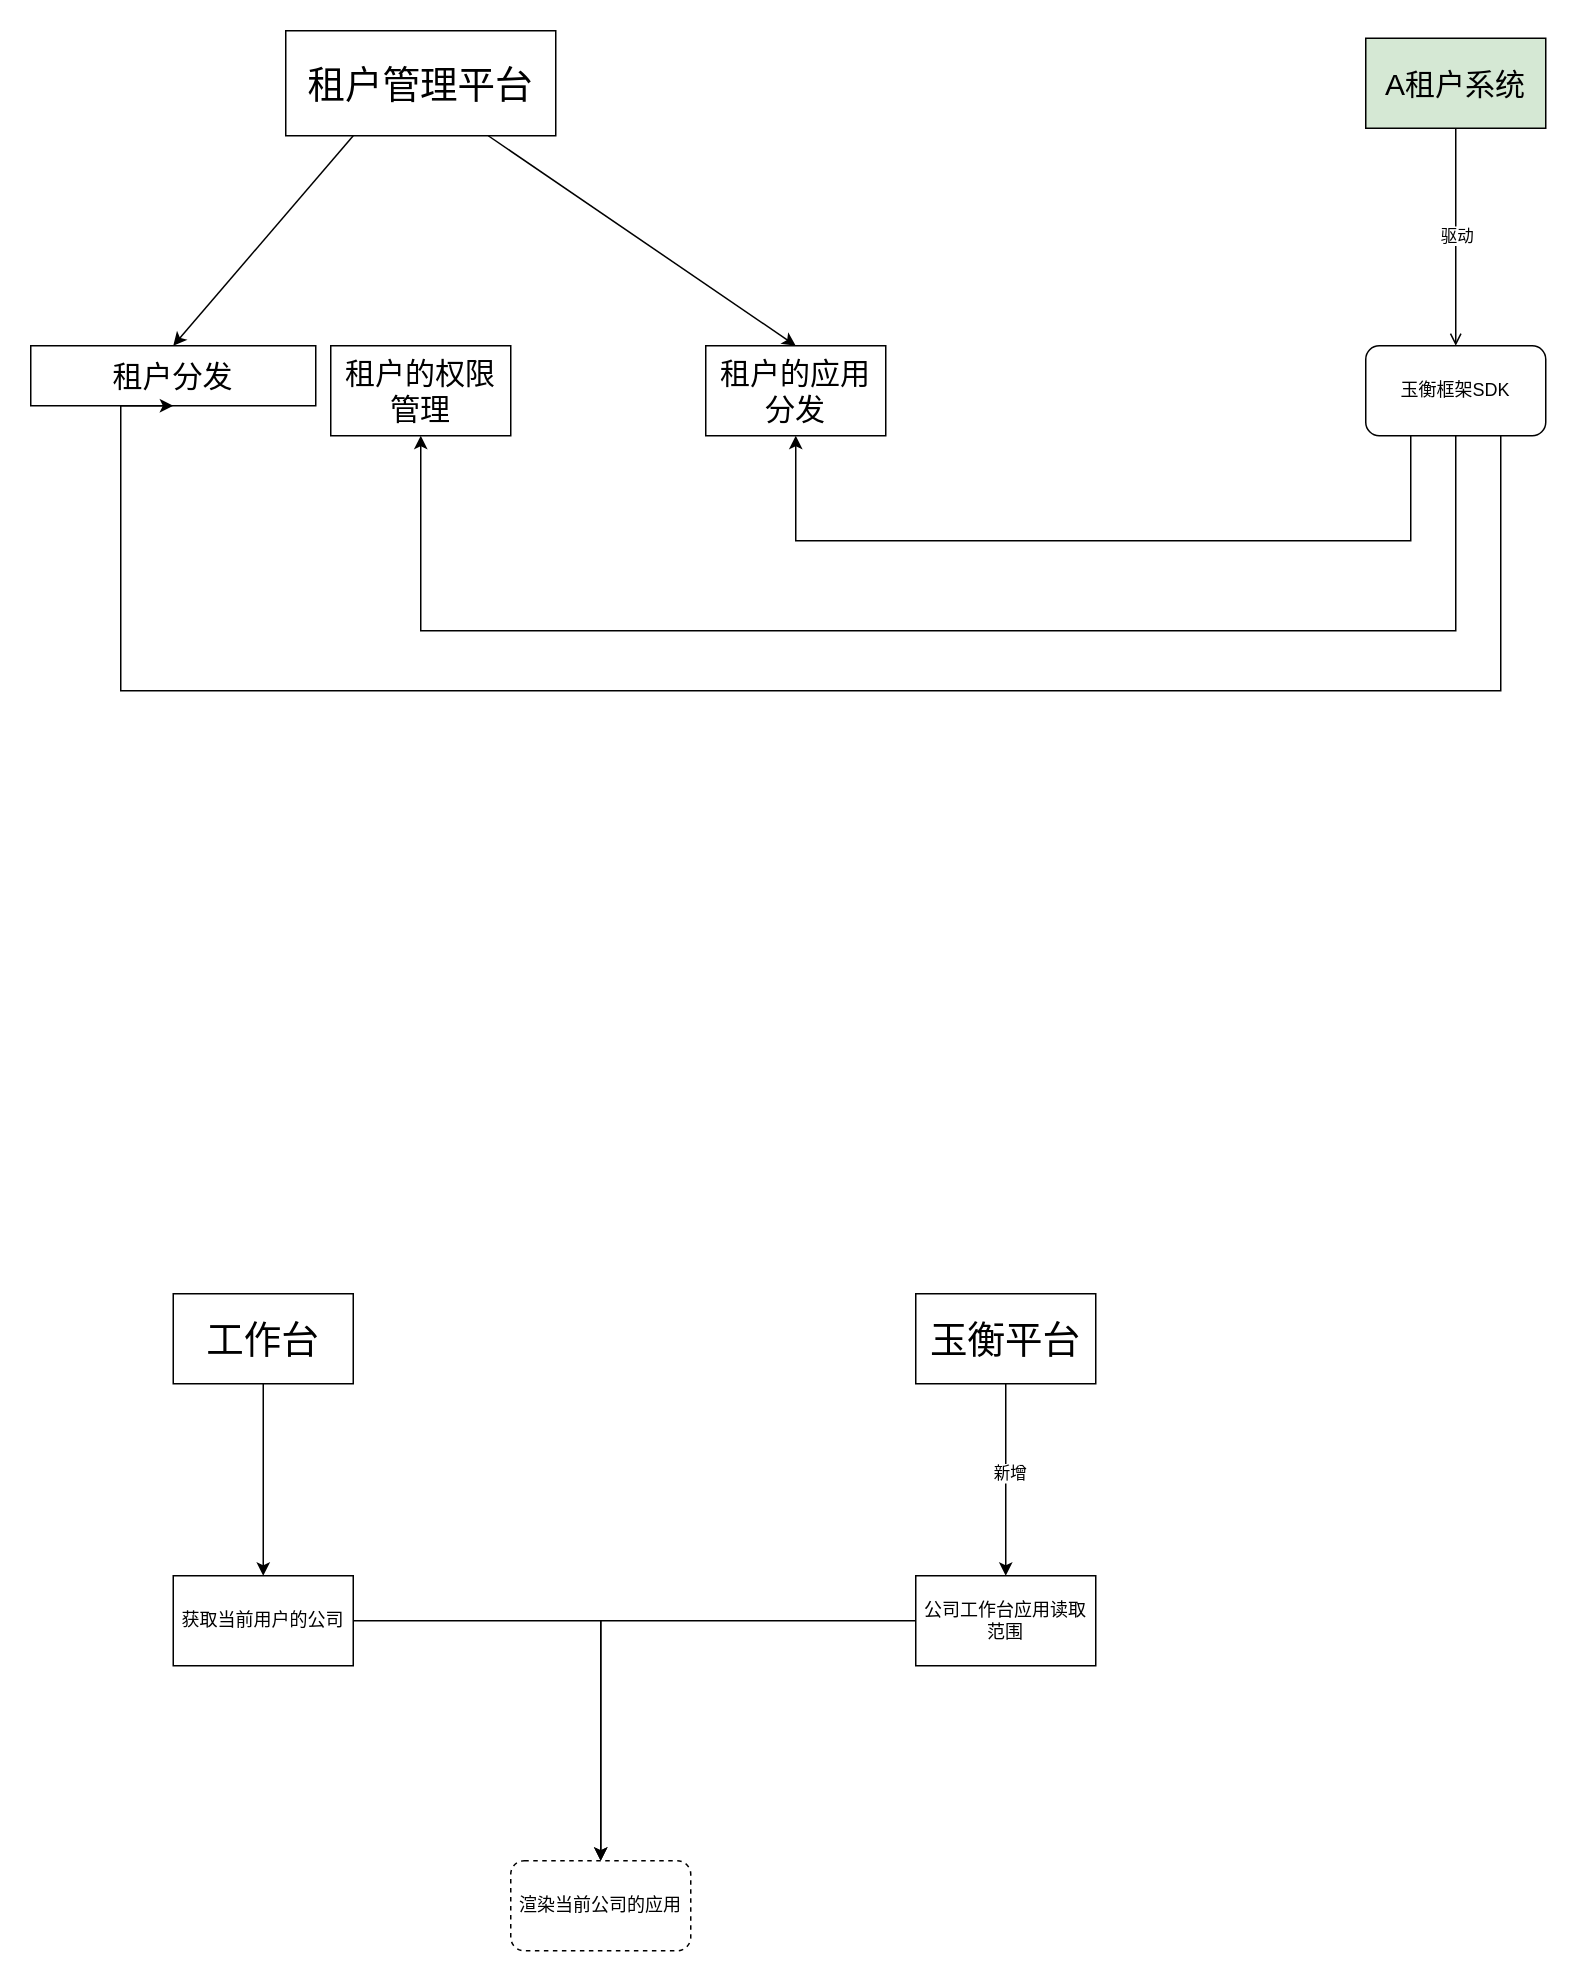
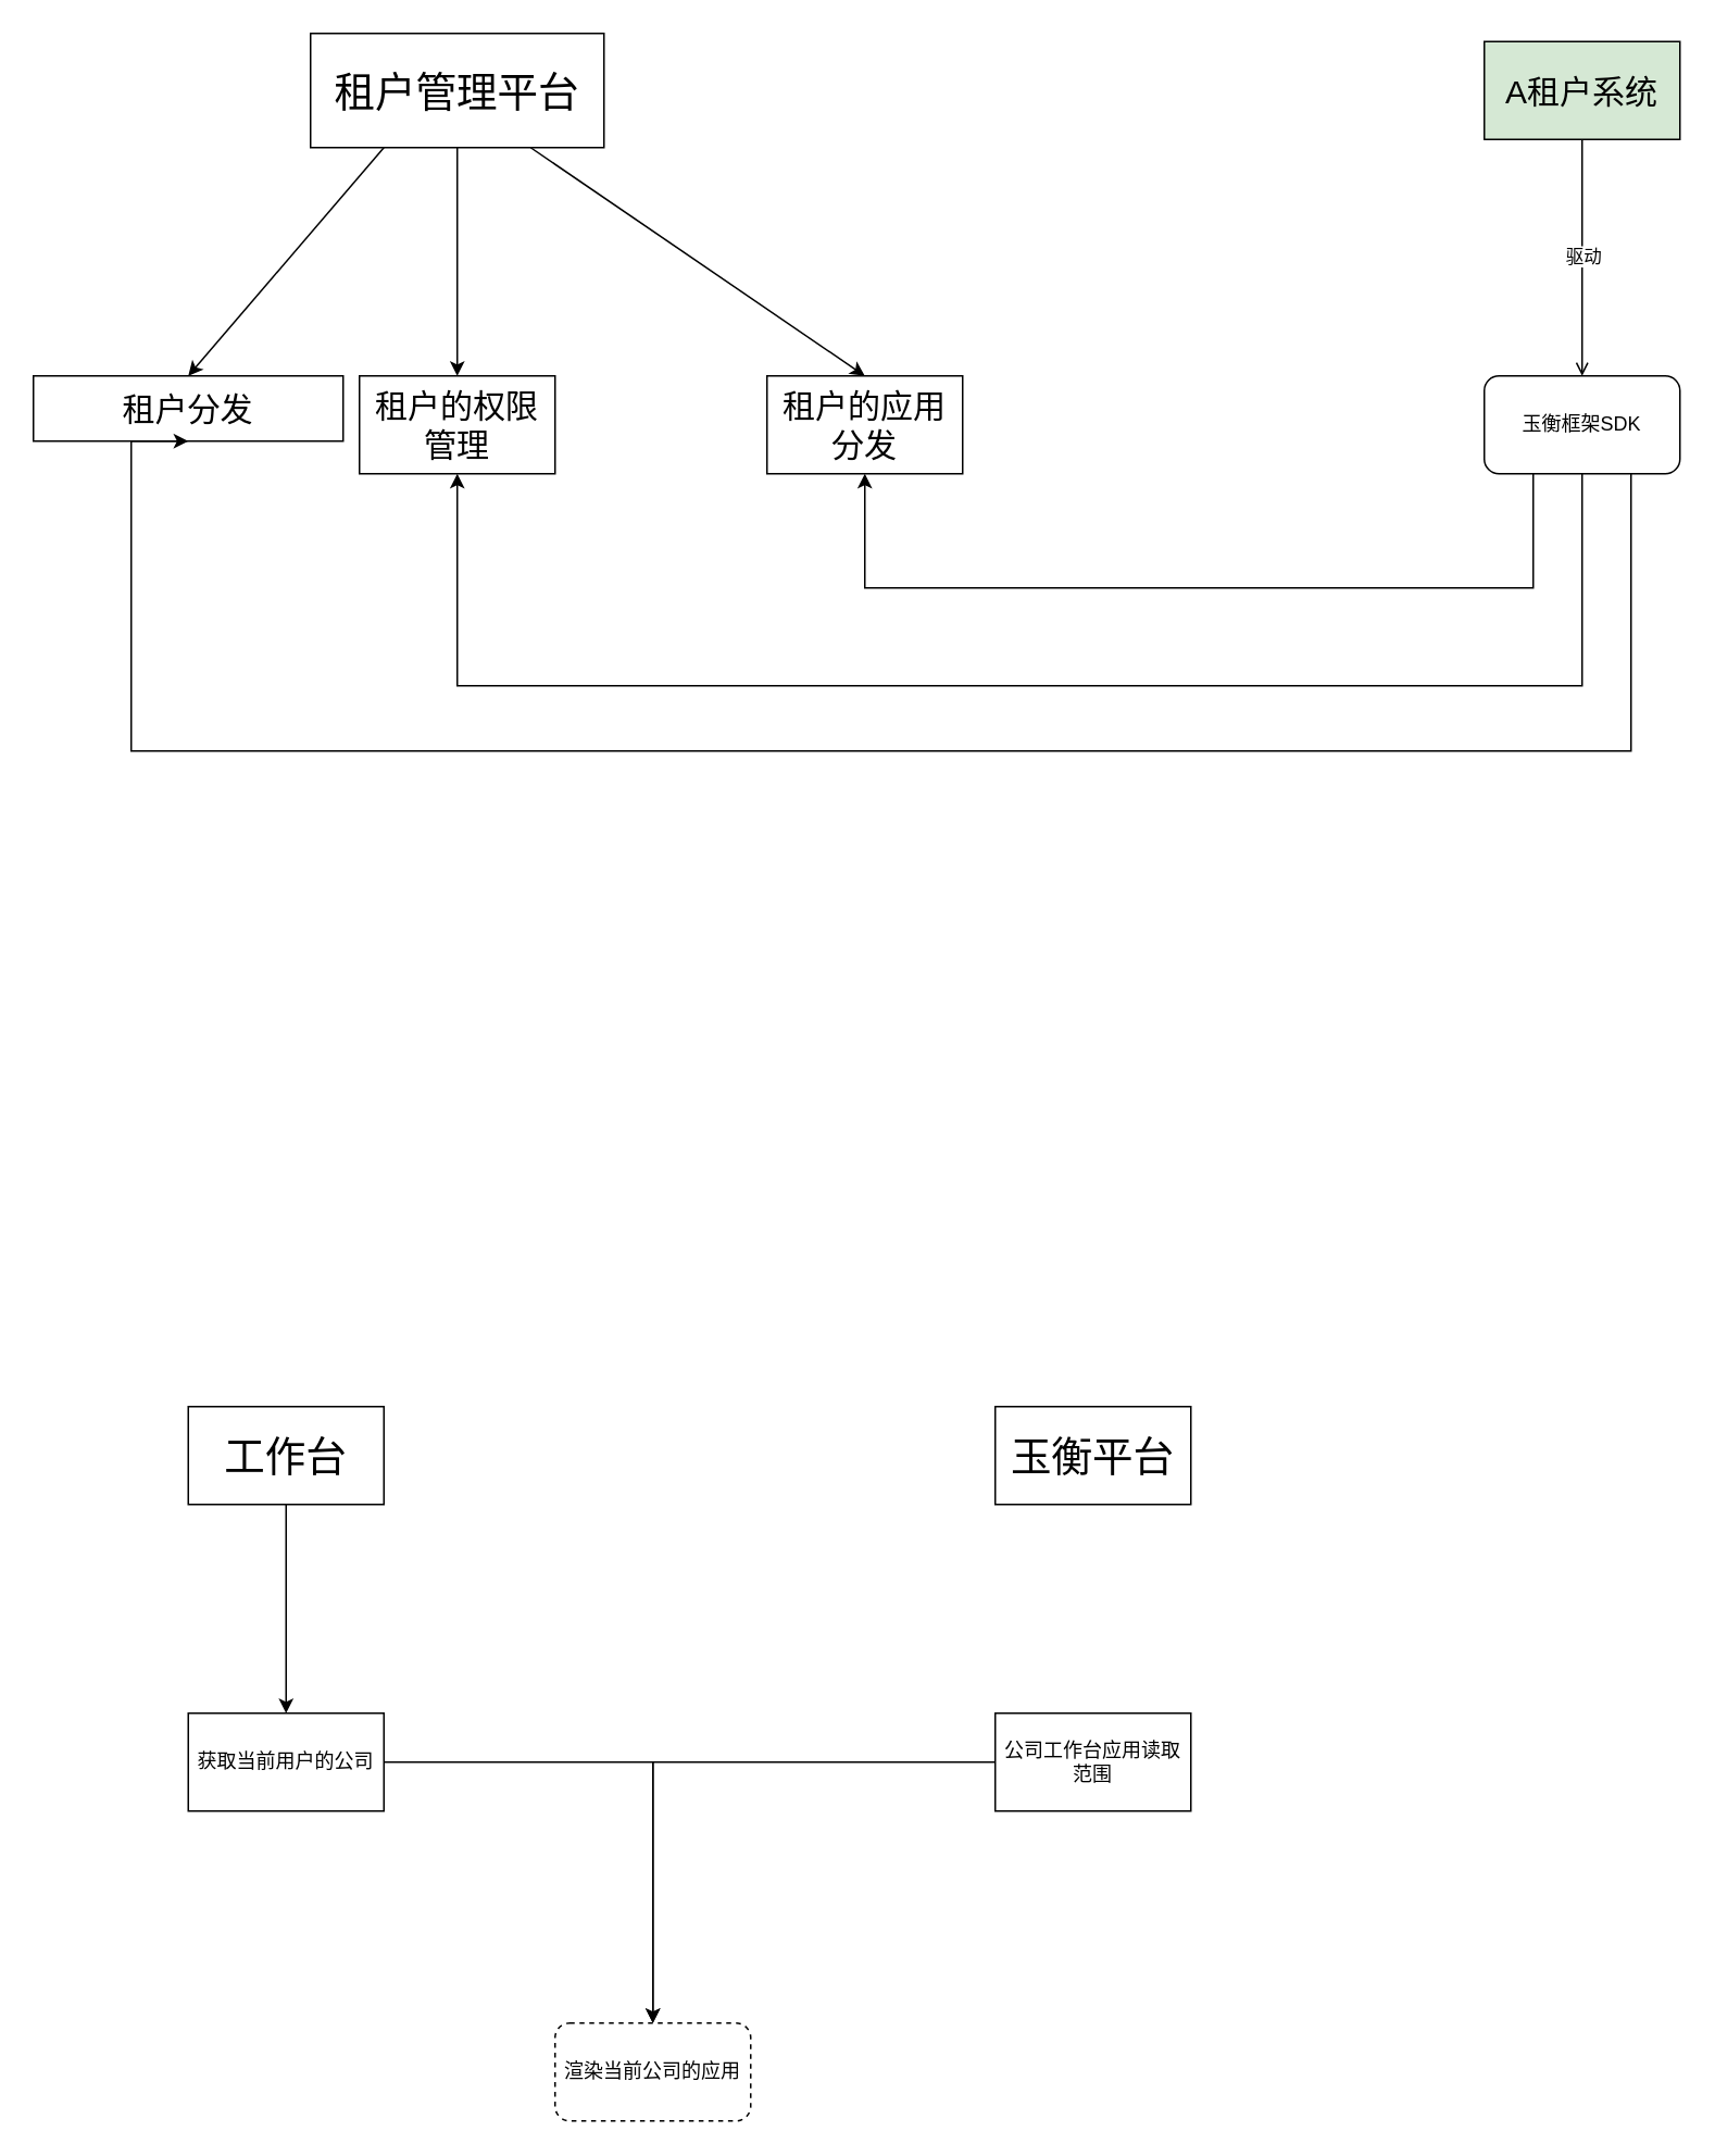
+ <mxCell id="3" style="edgeStyle=orthogonalEdgeStyle;rounded=0;orthogonalLoop=1;jettySize=auto;html=1;exitX=0.5;exitY=1;exitDx=0;exitDy=0;entryX=0.5;entryY=0;entryDx=0;entryDy=0;" edge="1" parent="1" source="5" target="10"><mxGeometry relative="1" as="geometry" /></mxCell>
- <mxCell id="18" style="edgeStyle=orthogonalEdgeStyle;rounded=0;orthogonalLoop=1;jettySize=auto;html=1;exitX=0.5;exitY=1;exitDx=0;exitDy=0;entryX=0.5;entryY=0;entryDx=0;entryDy=0;" edge="1" parent="1" source="20" target="22"><mxGeometry relative="1" as="geometry" /></mxCell>
- <mxCell id="19" value="新增" style="edgeLabel;html=1;align=center;verticalAlign=middle;resizable=0;points=[];" vertex="1" connectable="0" parent="18"><mxGeometry x="-0.078" y="2" relative="1" as="geometry"><mxPoint as="offset" /></mxGeometry></mxCell>
